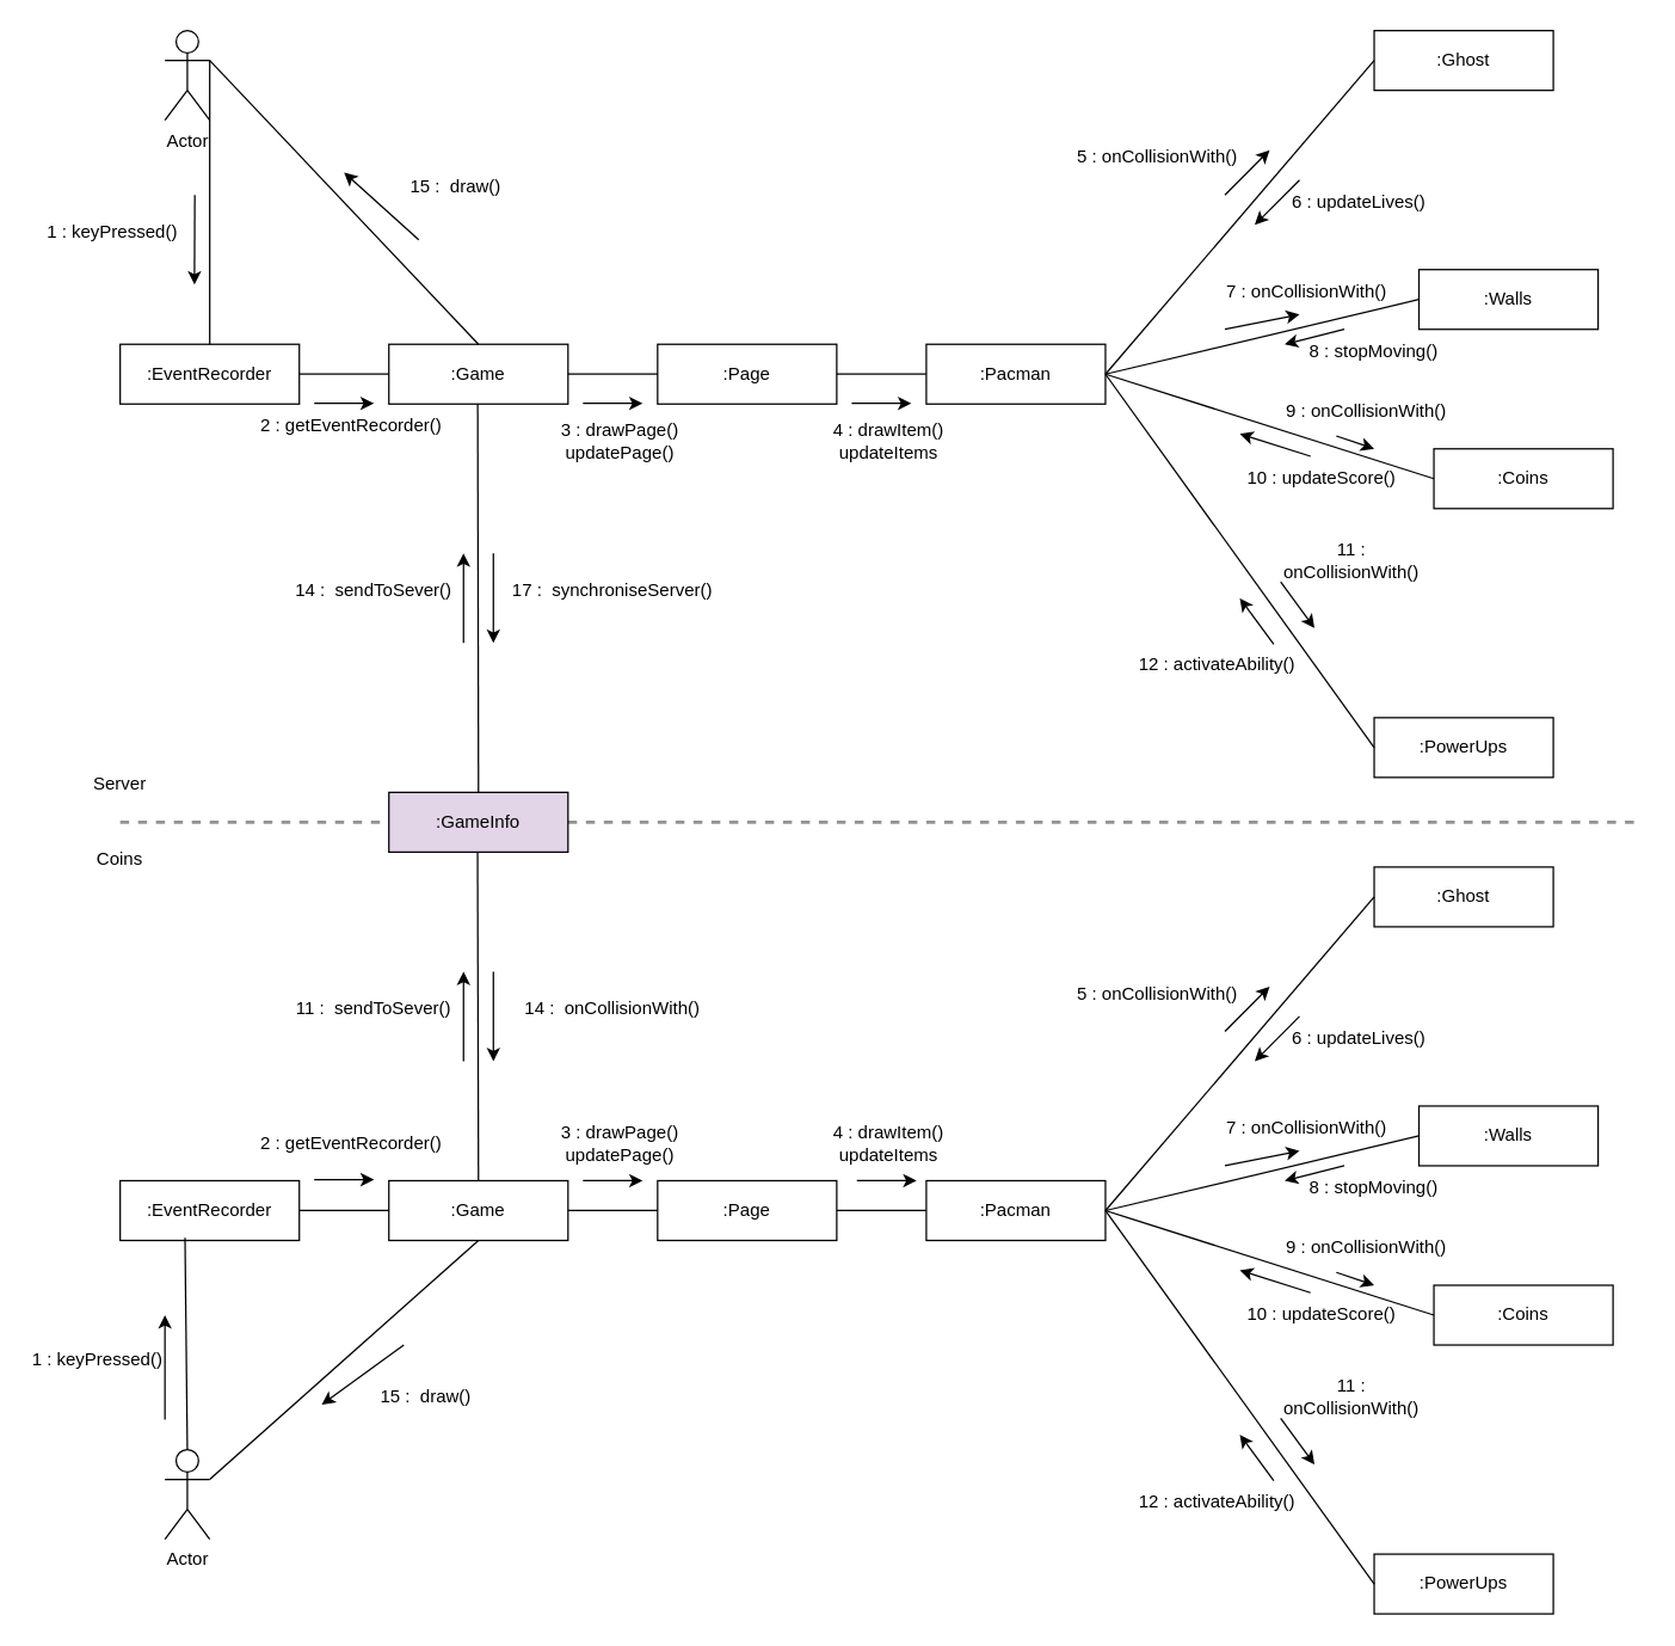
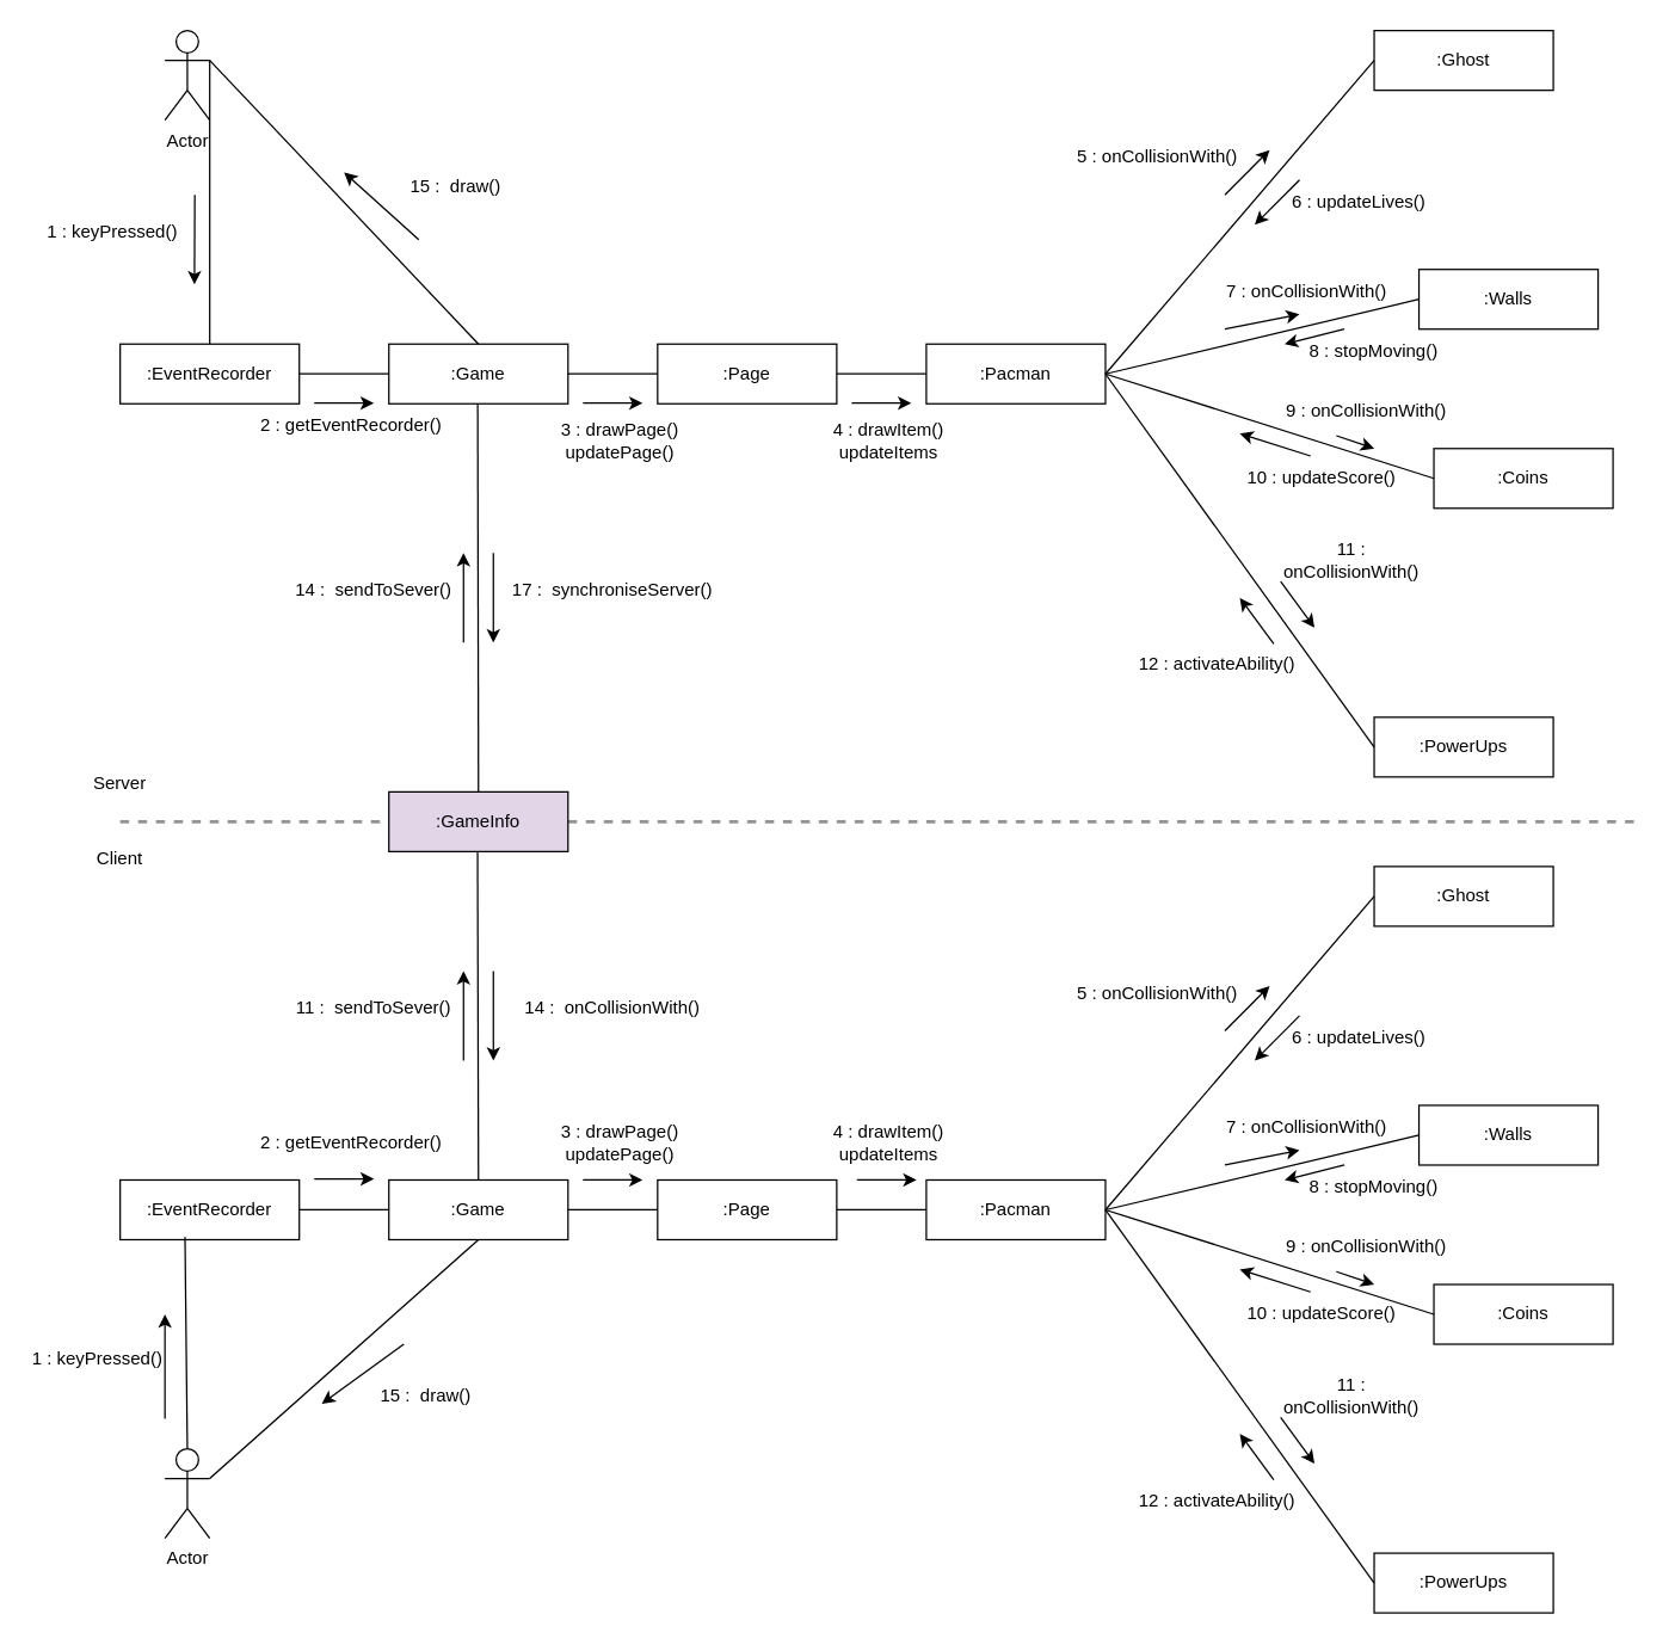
- <mxCell id="103" value="Coins" style="text;html=1;align=center;verticalAlign=middle;whiteSpace=wrap;rounded=0;" vertex="1" parent="1"><mxGeometry x="50" y="560" width="60" height="30" as="geometry" /></mxCell>
+ <mxCell id="103" value="Client" style="text;html=1;align=center;verticalAlign=middle;whiteSpace=wrap;rounded=0;" vertex="1" parent="1"><mxGeometry x="50" y="560" width="60" height="30" as="geometry" /></mxCell>
